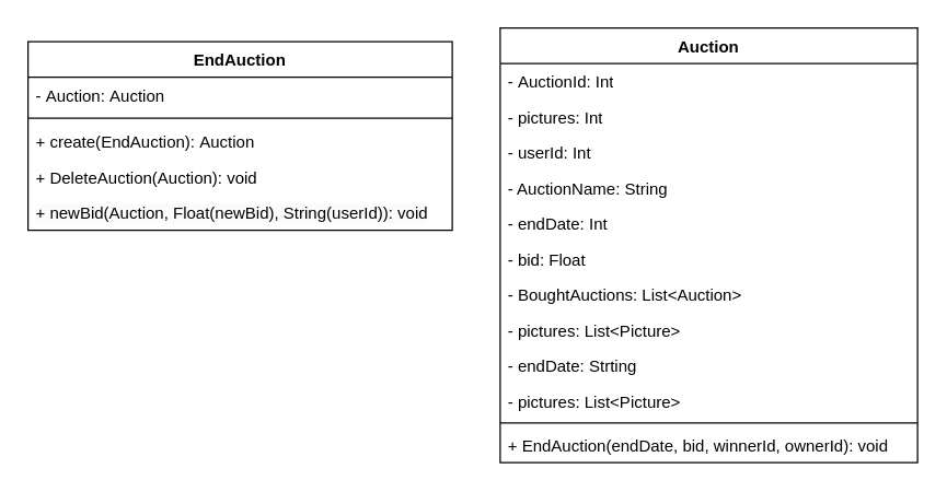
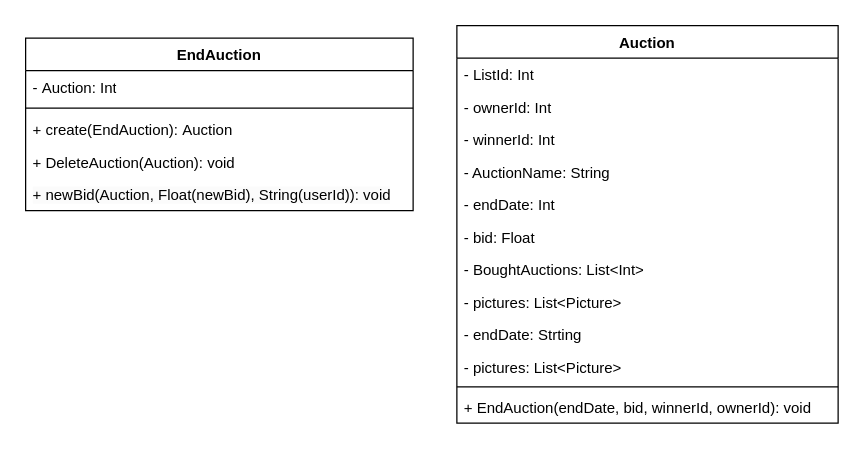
- <mxCell id="3" value="-&amp;nbsp;&lt;span style=&quot;text-align: center;&quot;&gt;Auction&lt;/span&gt;Id: Int" style="text;strokeColor=none;fillColor=none;align=left;verticalAlign=top;spacingLeft=4;spacingRight=4;overflow=hidden;rotatable=0;points=[[0,0.5],[1,0.5]];portConstraint=eastwest;whiteSpace=wrap;html=1;" parent="2" vertex="1"><mxGeometry y="26" width="305" height="26" as="geometry" /></mxCell>
+ <mxCell id="3" value="-&amp;nbsp;&lt;span style=&quot;text-align: center;&quot;&gt;List&lt;/span&gt;Id: Int" style="text;strokeColor=none;fillColor=none;align=left;verticalAlign=top;spacingLeft=4;spacingRight=4;overflow=hidden;rotatable=0;points=[[0,0.5],[1,0.5]];portConstraint=eastwest;whiteSpace=wrap;html=1;" parent="2" vertex="1"><mxGeometry y="26" width="305" height="26" as="geometry" /></mxCell>
- <mxCell id="16" value="&lt;span style=&quot;white-space: nowrap;&quot;&gt;-&amp;nbsp;&lt;/span&gt;&lt;span style=&quot;text-align: center;&quot;&gt;Auction&lt;/span&gt;&lt;span style=&quot;white-space: nowrap;&quot;&gt;:&amp;nbsp;&lt;/span&gt;&lt;span style=&quot;text-align: center;&quot;&gt;Auction&lt;/span&gt;" style="text;strokeColor=none;fillColor=none;align=left;verticalAlign=top;spacingLeft=4;spacingRight=4;overflow=hidden;rotatable=0;points=[[0,0.5],[1,0.5]];portConstraint=eastwest;whiteSpace=wrap;html=1;" parent="15" vertex="1"><mxGeometry y="26" width="310" height="26" as="geometry" /></mxCell>
+ <mxCell id="16" value="&lt;span style=&quot;white-space: nowrap;&quot;&gt;-&amp;nbsp;&lt;/span&gt;&lt;span style=&quot;text-align: center;&quot;&gt;Auction&lt;/span&gt;&lt;span style=&quot;white-space: nowrap;&quot;&gt;:&amp;nbsp;&lt;/span&gt;&lt;span style=&quot;text-align: center;&quot;&gt;Int&lt;/span&gt;" style="text;strokeColor=none;fillColor=none;align=left;verticalAlign=top;spacingLeft=4;spacingRight=4;overflow=hidden;rotatable=0;points=[[0,0.5],[1,0.5]];portConstraint=eastwest;whiteSpace=wrap;html=1;" parent="15" vertex="1"><mxGeometry y="26" width="310" height="26" as="geometry" /></mxCell>
- <mxCell id="4" value="&lt;div style=&quot;text-align: center;&quot;&gt;&lt;span style=&quot;background-color: initial;&quot;&gt;- pictures&lt;/span&gt;&lt;span style=&quot;background-color: initial;&quot;&gt;: Int&lt;/span&gt;&lt;/div&gt;" style="text;strokeColor=none;fillColor=none;align=left;verticalAlign=top;spacingLeft=4;spacingRight=4;overflow=hidden;rotatable=0;points=[[0,0.5],[1,0.5]];portConstraint=eastwest;whiteSpace=wrap;html=1;" parent="2" vertex="1"><mxGeometry y="52" width="305" height="26" as="geometry" /></mxCell>
+ <mxCell id="4" value="&lt;div style=&quot;text-align: center;&quot;&gt;&lt;span style=&quot;background-color: initial;&quot;&gt;- ownerId&lt;/span&gt;&lt;span style=&quot;background-color: initial;&quot;&gt;: Int&lt;/span&gt;&lt;/div&gt;" style="text;strokeColor=none;fillColor=none;align=left;verticalAlign=top;spacingLeft=4;spacingRight=4;overflow=hidden;rotatable=0;points=[[0,0.5],[1,0.5]];portConstraint=eastwest;whiteSpace=wrap;html=1;" parent="2" vertex="1"><mxGeometry y="52" width="305" height="26" as="geometry" /></mxCell>
- <mxCell id="5" value="&lt;div style=&quot;text-align: center;&quot;&gt;&lt;span style=&quot;background-color: initial;&quot;&gt;- userId&lt;/span&gt;&lt;span style=&quot;background-color: initial;&quot;&gt;: Int&lt;/span&gt;&lt;/div&gt;" style="text;strokeColor=none;fillColor=none;align=left;verticalAlign=top;spacingLeft=4;spacingRight=4;overflow=hidden;rotatable=0;points=[[0,0.5],[1,0.5]];portConstraint=eastwest;whiteSpace=wrap;html=1;" vertex="1" parent="2"><mxGeometry y="78" width="305" height="26" as="geometry" /></mxCell>
+ <mxCell id="5" value="&lt;div style=&quot;text-align: center;&quot;&gt;&lt;span style=&quot;background-color: initial;&quot;&gt;- winnerId&lt;/span&gt;&lt;span style=&quot;background-color: initial;&quot;&gt;: Int&lt;/span&gt;&lt;/div&gt;" style="text;strokeColor=none;fillColor=none;align=left;verticalAlign=top;spacingLeft=4;spacingRight=4;overflow=hidden;rotatable=0;points=[[0,0.5],[1,0.5]];portConstraint=eastwest;whiteSpace=wrap;html=1;" vertex="1" parent="2"><mxGeometry y="78" width="305" height="26" as="geometry" /></mxCell>
- <mxCell id="9" value="- BoughtAuctions: List&amp;lt;Auction&amp;gt;" style="text;strokeColor=none;fillColor=none;align=left;verticalAlign=top;spacingLeft=4;spacingRight=4;overflow=hidden;rotatable=0;points=[[0,0.5],[1,0.5]];portConstraint=eastwest;whiteSpace=wrap;html=1;" parent="2" vertex="1"><mxGeometry y="182" width="305" height="26" as="geometry" /></mxCell>
+ <mxCell id="9" value="- BoughtAuctions: List&amp;lt;Int&amp;gt;" style="text;strokeColor=none;fillColor=none;align=left;verticalAlign=top;spacingLeft=4;spacingRight=4;overflow=hidden;rotatable=0;points=[[0,0.5],[1,0.5]];portConstraint=eastwest;whiteSpace=wrap;html=1;" parent="2" vertex="1"><mxGeometry y="182" width="305" height="26" as="geometry" /></mxCell>
